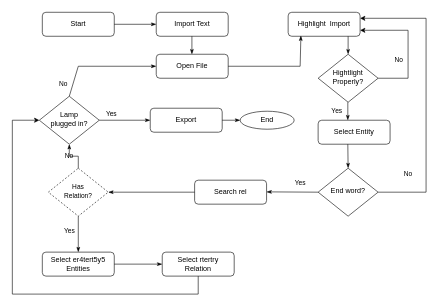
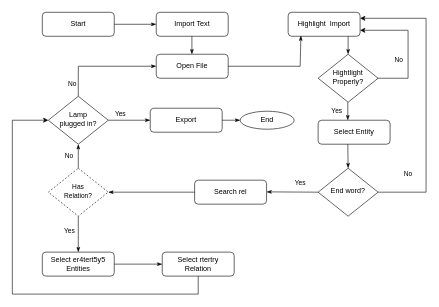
- <mxCell id="5" value="Lamp&lt;br&gt;plugged in?" style="rhombus;whiteSpace=wrap;html=1;shadow=0;fontFamily=Helvetica;fontSize=12;align=center;strokeWidth=1;spacing=6;spacingTop=-4;" parent="1" vertex="1"><mxGeometry x="65" y="160" width="100" height="80" as="geometry" /></mxCell>
+ <mxCell id="5" value="Lamp&lt;br&gt;plugged in?" style="rhombus;whiteSpace=wrap;html=1;shadow=0;fontFamily=Helvetica;fontSize=12;align=center;strokeWidth=1;spacing=6;spacingTop=-4;" parent="1" vertex="1"><mxGeometry x="80" y="160" width="100" height="80" as="geometry" /></mxCell>
